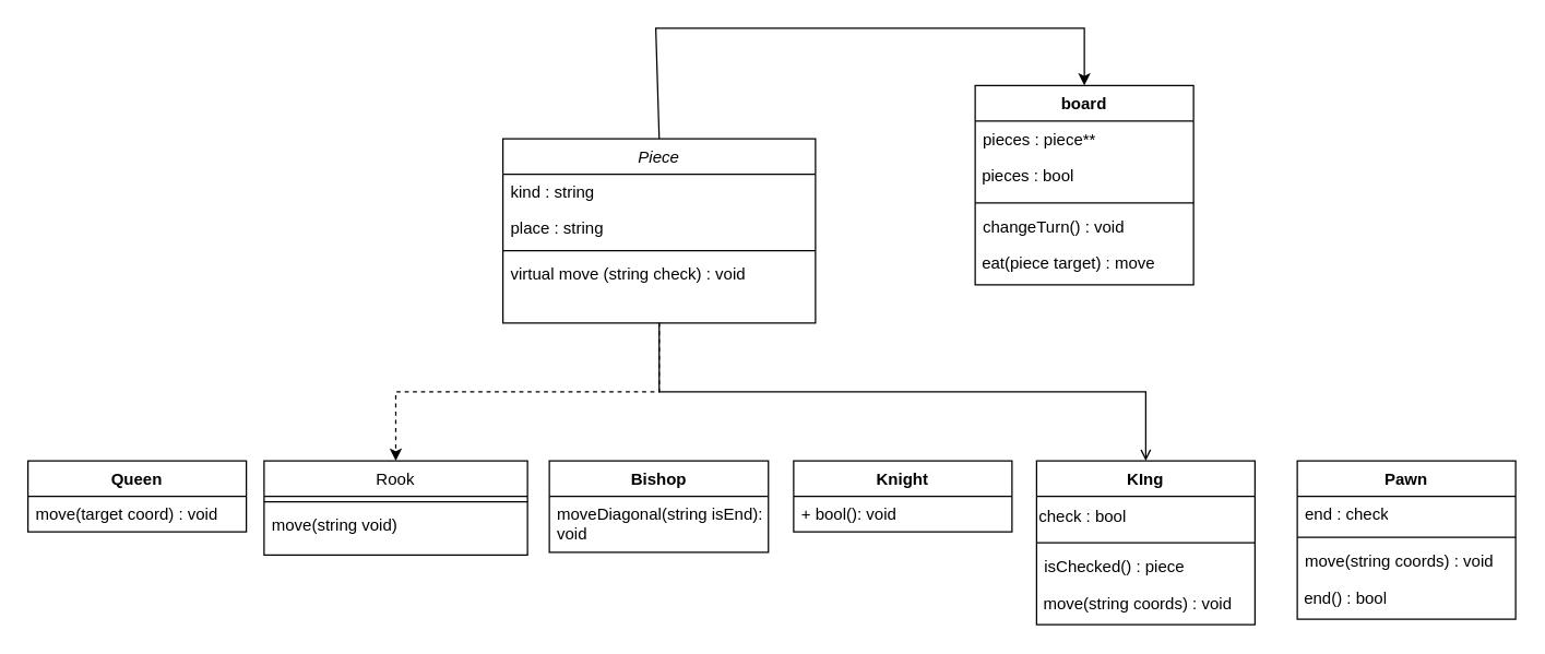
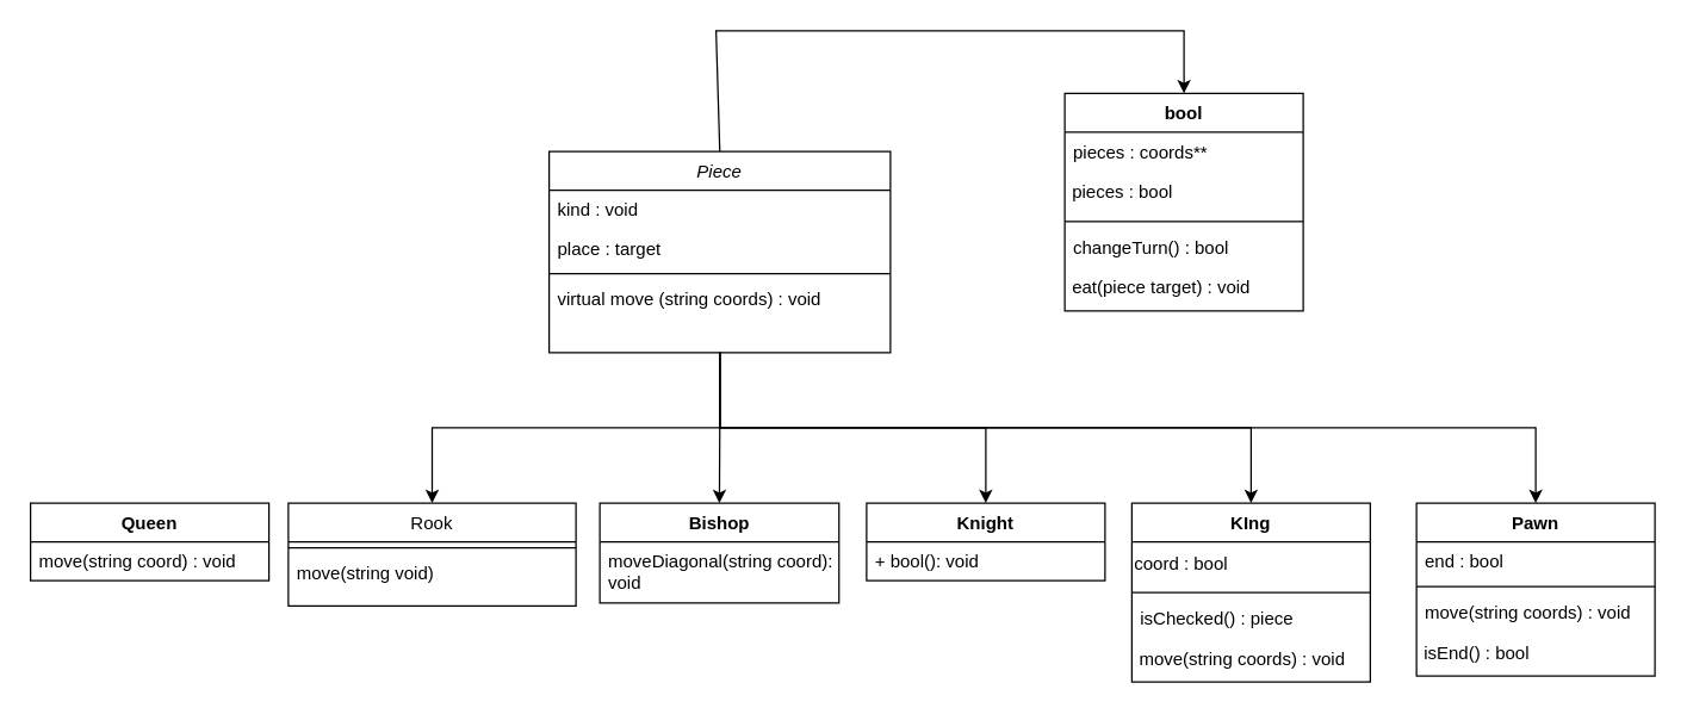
- <mxCell id="32" value="board" style="swimlane;fontStyle=1;align=center;verticalAlign=top;childLayout=stackLayout;horizontal=1;startSize=26;horizontalStack=0;resizeParent=1;resizeParentMax=0;resizeLast=0;collapsible=1;marginBottom=0;whiteSpace=wrap;html=1;" parent="1" vertex="1"><mxGeometry x="714" y="62" width="160" height="146" as="geometry" /></mxCell>
+ <mxCell id="32" value="bool" style="swimlane;fontStyle=1;align=center;verticalAlign=top;childLayout=stackLayout;horizontal=1;startSize=26;horizontalStack=0;resizeParent=1;resizeParentMax=0;resizeLast=0;collapsible=1;marginBottom=0;whiteSpace=wrap;html=1;" parent="1" vertex="1"><mxGeometry x="714" y="62" width="160" height="146" as="geometry" /></mxCell>
- <mxCell id="33" value="pieces : piece**" style="text;strokeColor=none;fillColor=none;align=left;verticalAlign=top;spacingLeft=4;spacingRight=4;overflow=hidden;rotatable=0;points=[[0,0.5],[1,0.5]];portConstraint=eastwest;whiteSpace=wrap;html=1;" parent="32" vertex="1"><mxGeometry y="26" width="160" height="26" as="geometry" /></mxCell>
+ <mxCell id="33" value="pieces : coords**" style="text;strokeColor=none;fillColor=none;align=left;verticalAlign=top;spacingLeft=4;spacingRight=4;overflow=hidden;rotatable=0;points=[[0,0.5],[1,0.5]];portConstraint=eastwest;whiteSpace=wrap;html=1;" parent="32" vertex="1"><mxGeometry y="26" width="160" height="26" as="geometry" /></mxCell>
- <mxCell id="9" value="kind : string" style="text;align=left;verticalAlign=top;spacingLeft=4;spacingRight=4;overflow=hidden;rotatable=0;points=[[0,0.5],[1,0.5]];portConstraint=eastwest;" parent="8" vertex="1"><mxGeometry y="26" width="229" height="26" as="geometry" /></mxCell>
+ <mxCell id="9" value="kind : void" style="text;align=left;verticalAlign=top;spacingLeft=4;spacingRight=4;overflow=hidden;rotatable=0;points=[[0,0.5],[1,0.5]];portConstraint=eastwest;" parent="8" vertex="1"><mxGeometry y="26" width="229" height="26" as="geometry" /></mxCell>
- <mxCell id="36" value="changeTurn() : void" style="text;strokeColor=none;fillColor=none;align=left;verticalAlign=top;spacingLeft=4;spacingRight=4;overflow=hidden;rotatable=0;points=[[0,0.5],[1,0.5]];portConstraint=eastwest;whiteSpace=wrap;html=1;" parent="32" vertex="1"><mxGeometry y="90" width="160" height="26" as="geometry" /></mxCell>
+ <mxCell id="36" value="changeTurn() : bool" style="text;strokeColor=none;fillColor=none;align=left;verticalAlign=top;spacingLeft=4;spacingRight=4;overflow=hidden;rotatable=0;points=[[0,0.5],[1,0.5]];portConstraint=eastwest;whiteSpace=wrap;html=1;" parent="32" vertex="1"><mxGeometry y="90" width="160" height="26" as="geometry" /></mxCell>
- <mxCell id="10" value="place : string" style="text;align=left;verticalAlign=top;spacingLeft=4;spacingRight=4;overflow=hidden;rotatable=0;points=[[0,0.5],[1,0.5]];portConstraint=eastwest;rounded=0;shadow=0;html=0;" parent="8" vertex="1"><mxGeometry y="52" width="229" height="26" as="geometry" /></mxCell>
+ <mxCell id="10" value="place : target" style="text;align=left;verticalAlign=top;spacingLeft=4;spacingRight=4;overflow=hidden;rotatable=0;points=[[0,0.5],[1,0.5]];portConstraint=eastwest;rounded=0;shadow=0;html=0;" parent="8" vertex="1"><mxGeometry y="52" width="229" height="26" as="geometry" /></mxCell>
- <mxCell id="37" value="&amp;nbsp;eat(piece target) : move&amp;nbsp;" style="text;html=1;align=left;verticalAlign=middle;whiteSpace=wrap;rounded=0;" parent="32" vertex="1"><mxGeometry y="116" width="160" height="30" as="geometry" /></mxCell>
+ <mxCell id="37" value="&amp;nbsp;eat(piece target) : void&amp;nbsp;" style="text;html=1;align=left;verticalAlign=middle;whiteSpace=wrap;rounded=0;" parent="32" vertex="1"><mxGeometry y="116" width="160" height="30" as="geometry" /></mxCell>
- <mxCell id="12" value="virtual move (string check) : void&#10;" style="text;align=left;verticalAlign=top;spacingLeft=4;spacingRight=4;overflow=hidden;rotatable=0;points=[[0,0.5],[1,0.5]];portConstraint=eastwest;" parent="8" vertex="1"><mxGeometry y="86" width="229" height="49" as="geometry" /></mxCell>
+ <mxCell id="12" value="virtual move (string coords) : void&#10;" style="text;align=left;verticalAlign=top;spacingLeft=4;spacingRight=4;overflow=hidden;rotatable=0;points=[[0,0.5],[1,0.5]];portConstraint=eastwest;" parent="8" vertex="1"><mxGeometry y="86" width="229" height="49" as="geometry" /></mxCell>
- <mxCell id="3" style="edgeStyle=orthogonalEdgeStyle;rounded=0;orthogonalLoop=1;jettySize=auto;html=1;exitX=0.5;exitY=1;exitDx=0;exitDy=0;dashed=1;" parent="1" source="8" target="13" edge="1"><mxGeometry relative="1" as="geometry" /></mxCell>
+ <mxCell id="3" style="edgeStyle=orthogonalEdgeStyle;rounded=0;orthogonalLoop=1;jettySize=auto;html=1;exitX=0.5;exitY=1;exitDx=0;exitDy=0;" parent="1" source="8" target="13" edge="1"><mxGeometry relative="1" as="geometry" /></mxCell>
+ <mxCell id="6" style="edgeStyle=orthogonalEdgeStyle;rounded=0;orthogonalLoop=1;jettySize=auto;html=1;exitX=0.5;exitY=1;exitDx=0;exitDy=0;" parent="1" source="8" target="27" edge="1"><mxGeometry relative="1" as="geometry" /></mxCell>
+ <mxCell id="2" style="edgeStyle=orthogonalEdgeStyle;rounded=0;orthogonalLoop=1;jettySize=auto;html=1;exitX=0.5;exitY=1;exitDx=0;exitDy=0;entryX=0.5;entryY=0;entryDx=0;entryDy=0;" parent="1" source="8" target="23" edge="1"><mxGeometry relative="1" as="geometry"><mxPoint x="380" y="322" as="targetPoint" /></mxGeometry></mxCell>
+ <mxCell id="5" style="edgeStyle=orthogonalEdgeStyle;rounded=0;orthogonalLoop=1;jettySize=auto;html=1;exitX=0.5;exitY=1;exitDx=0;exitDy=0;" parent="1" source="8" target="25" edge="1"><mxGeometry relative="1" as="geometry" /></mxCell>
- <mxCell id="4" style="edgeStyle=orthogonalEdgeStyle;rounded=0;orthogonalLoop=1;jettySize=auto;html=1;exitX=0.5;exitY=1;exitDx=0;exitDy=0;endArrow=open;" parent="1" source="8" target="18" edge="1"><mxGeometry relative="1" as="geometry" /></mxCell>
+ <mxCell id="4" style="edgeStyle=orthogonalEdgeStyle;rounded=0;orthogonalLoop=1;jettySize=auto;html=1;exitX=0.5;exitY=1;exitDx=0;exitDy=0;" parent="1" source="8" target="18" edge="1"><mxGeometry relative="1" as="geometry" /></mxCell>
- <mxCell id="28" value="end : check" style="text;strokeColor=none;fillColor=none;align=left;verticalAlign=top;spacingLeft=4;spacingRight=4;overflow=hidden;rotatable=0;points=[[0,0.5],[1,0.5]];portConstraint=eastwest;whiteSpace=wrap;html=1;" parent="27" vertex="1"><mxGeometry y="26" width="160" height="26" as="geometry" /></mxCell>
+ <mxCell id="28" value="end : bool" style="text;strokeColor=none;fillColor=none;align=left;verticalAlign=top;spacingLeft=4;spacingRight=4;overflow=hidden;rotatable=0;points=[[0,0.5],[1,0.5]];portConstraint=eastwest;whiteSpace=wrap;html=1;" parent="27" vertex="1"><mxGeometry y="26" width="160" height="26" as="geometry" /></mxCell>
- <mxCell id="19" value="check : bool" style="text;html=1;align=left;verticalAlign=middle;whiteSpace=wrap;rounded=0;" parent="18" vertex="1"><mxGeometry y="26" width="160" height="30" as="geometry" /></mxCell>
+ <mxCell id="19" value="coord : bool" style="text;html=1;align=left;verticalAlign=middle;whiteSpace=wrap;rounded=0;" parent="18" vertex="1"><mxGeometry y="26" width="160" height="30" as="geometry" /></mxCell>
- <mxCell id="17" value="move(target coord) : void" style="text;strokeColor=none;fillColor=none;align=left;verticalAlign=top;spacingLeft=4;spacingRight=4;overflow=hidden;rotatable=0;points=[[0,0.5],[1,0.5]];portConstraint=eastwest;whiteSpace=wrap;html=1;" parent="16" vertex="1"><mxGeometry y="26" width="160" height="26" as="geometry" /></mxCell>
+ <mxCell id="17" value="move(string coord) : void" style="text;strokeColor=none;fillColor=none;align=left;verticalAlign=top;spacingLeft=4;spacingRight=4;overflow=hidden;rotatable=0;points=[[0,0.5],[1,0.5]];portConstraint=eastwest;whiteSpace=wrap;html=1;" parent="16" vertex="1"><mxGeometry y="26" width="160" height="26" as="geometry" /></mxCell>
- <mxCell id="24" value="moveDiagonal(string isEnd): void" style="text;strokeColor=none;fillColor=none;align=left;verticalAlign=top;spacingLeft=4;spacingRight=4;overflow=hidden;rotatable=0;points=[[0,0.5],[1,0.5]];portConstraint=eastwest;whiteSpace=wrap;html=1;" parent="23" vertex="1"><mxGeometry y="26" width="160.5" height="41" as="geometry" /></mxCell>
+ <mxCell id="24" value="moveDiagonal(string coord): void" style="text;strokeColor=none;fillColor=none;align=left;verticalAlign=top;spacingLeft=4;spacingRight=4;overflow=hidden;rotatable=0;points=[[0,0.5],[1,0.5]];portConstraint=eastwest;whiteSpace=wrap;html=1;" parent="23" vertex="1"><mxGeometry y="26" width="160.5" height="41" as="geometry" /></mxCell>
- <mxCell id="31" value="&amp;nbsp;end() : bool" style="text;html=1;align=left;verticalAlign=middle;whiteSpace=wrap;rounded=0;" parent="27" vertex="1"><mxGeometry y="86" width="160" height="30" as="geometry" /></mxCell>
+ <mxCell id="31" value="&amp;nbsp;isEnd() : bool" style="text;html=1;align=left;verticalAlign=middle;whiteSpace=wrap;rounded=0;" parent="27" vertex="1"><mxGeometry y="86" width="160" height="30" as="geometry" /></mxCell>
